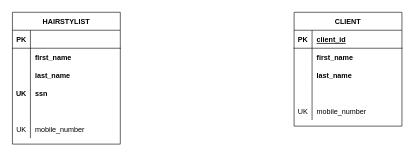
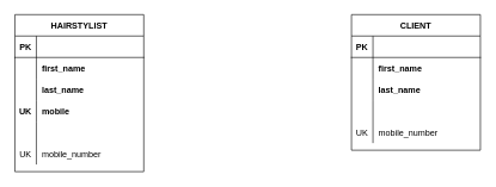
- <mxCell id="22" value="client_id" style="shape=partialRectangle;connectable=0;fillColor=none;top=0;left=0;bottom=0;right=0;align=left;spacingLeft=6;fontStyle=5;overflow=hidden;" parent="20" vertex="1"><mxGeometry x="30" width="150" height="30" as="geometry"><mxRectangle width="150" height="30" as="alternateBounds" /></mxGeometry></mxCell>
- <mxCell id="13" value="ssn" style="shape=partialRectangle;connectable=0;fillColor=none;top=0;left=0;bottom=0;right=0;align=left;spacingLeft=6;overflow=hidden;fontStyle=1" parent="11" vertex="1"><mxGeometry x="30" width="150" height="30" as="geometry"><mxRectangle width="150" height="30" as="alternateBounds" /></mxGeometry></mxCell>
+ <mxCell id="13" value="mobile" style="shape=partialRectangle;connectable=0;fillColor=none;top=0;left=0;bottom=0;right=0;align=left;spacingLeft=6;overflow=hidden;fontStyle=1" parent="11" vertex="1"><mxGeometry x="30" width="150" height="30" as="geometry"><mxRectangle width="150" height="30" as="alternateBounds" /></mxGeometry></mxCell>
